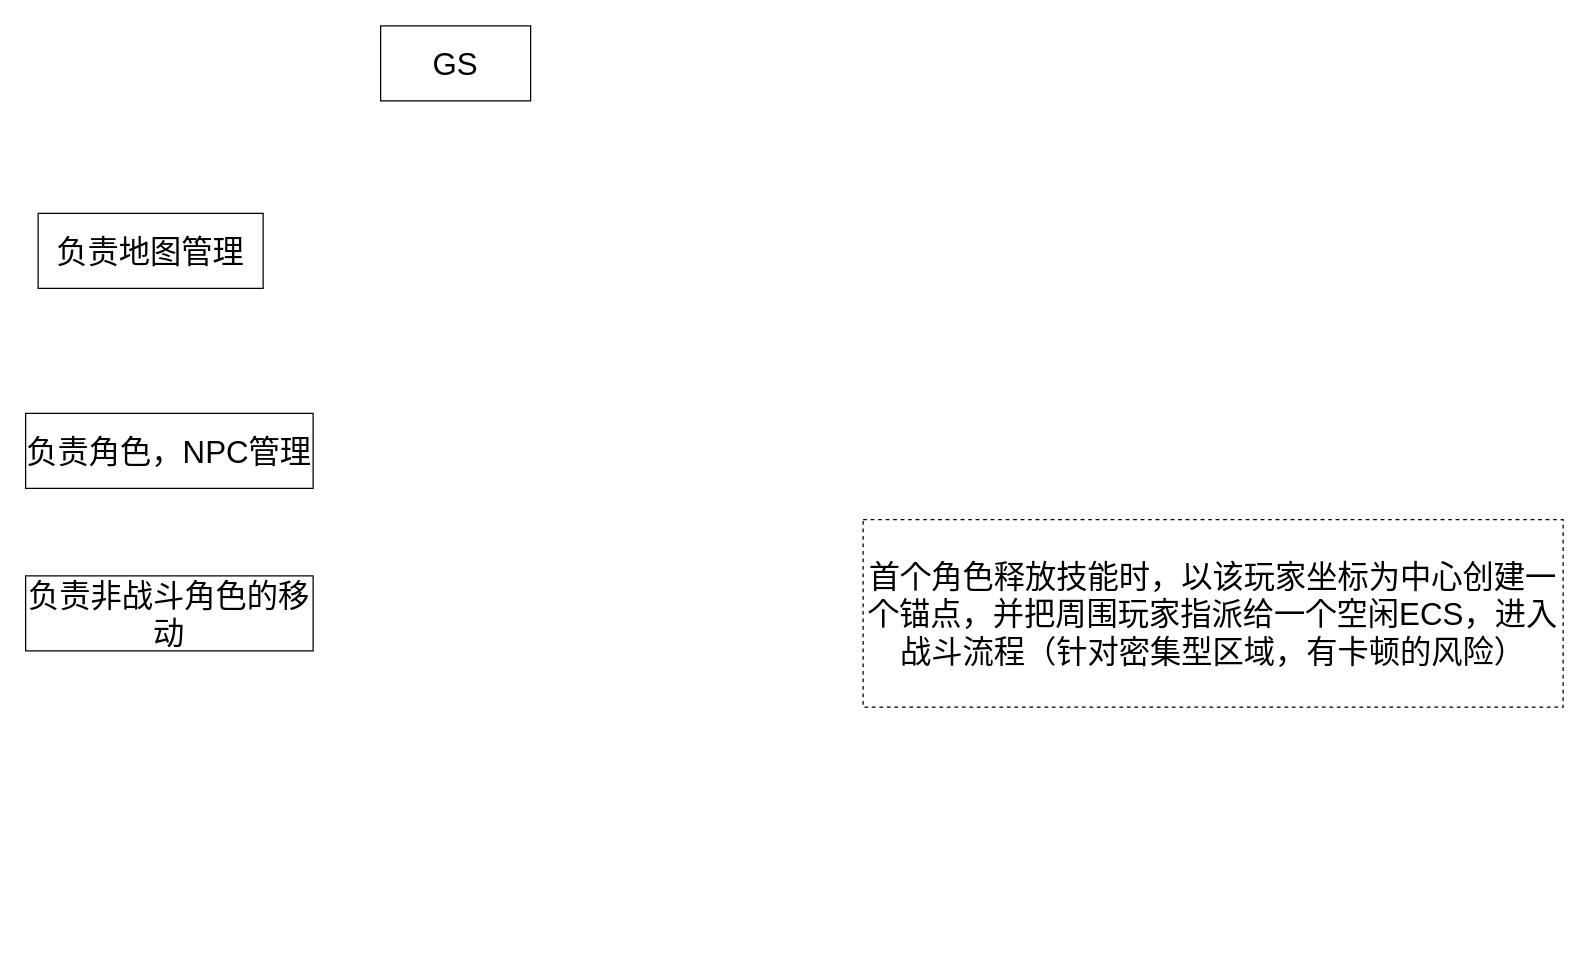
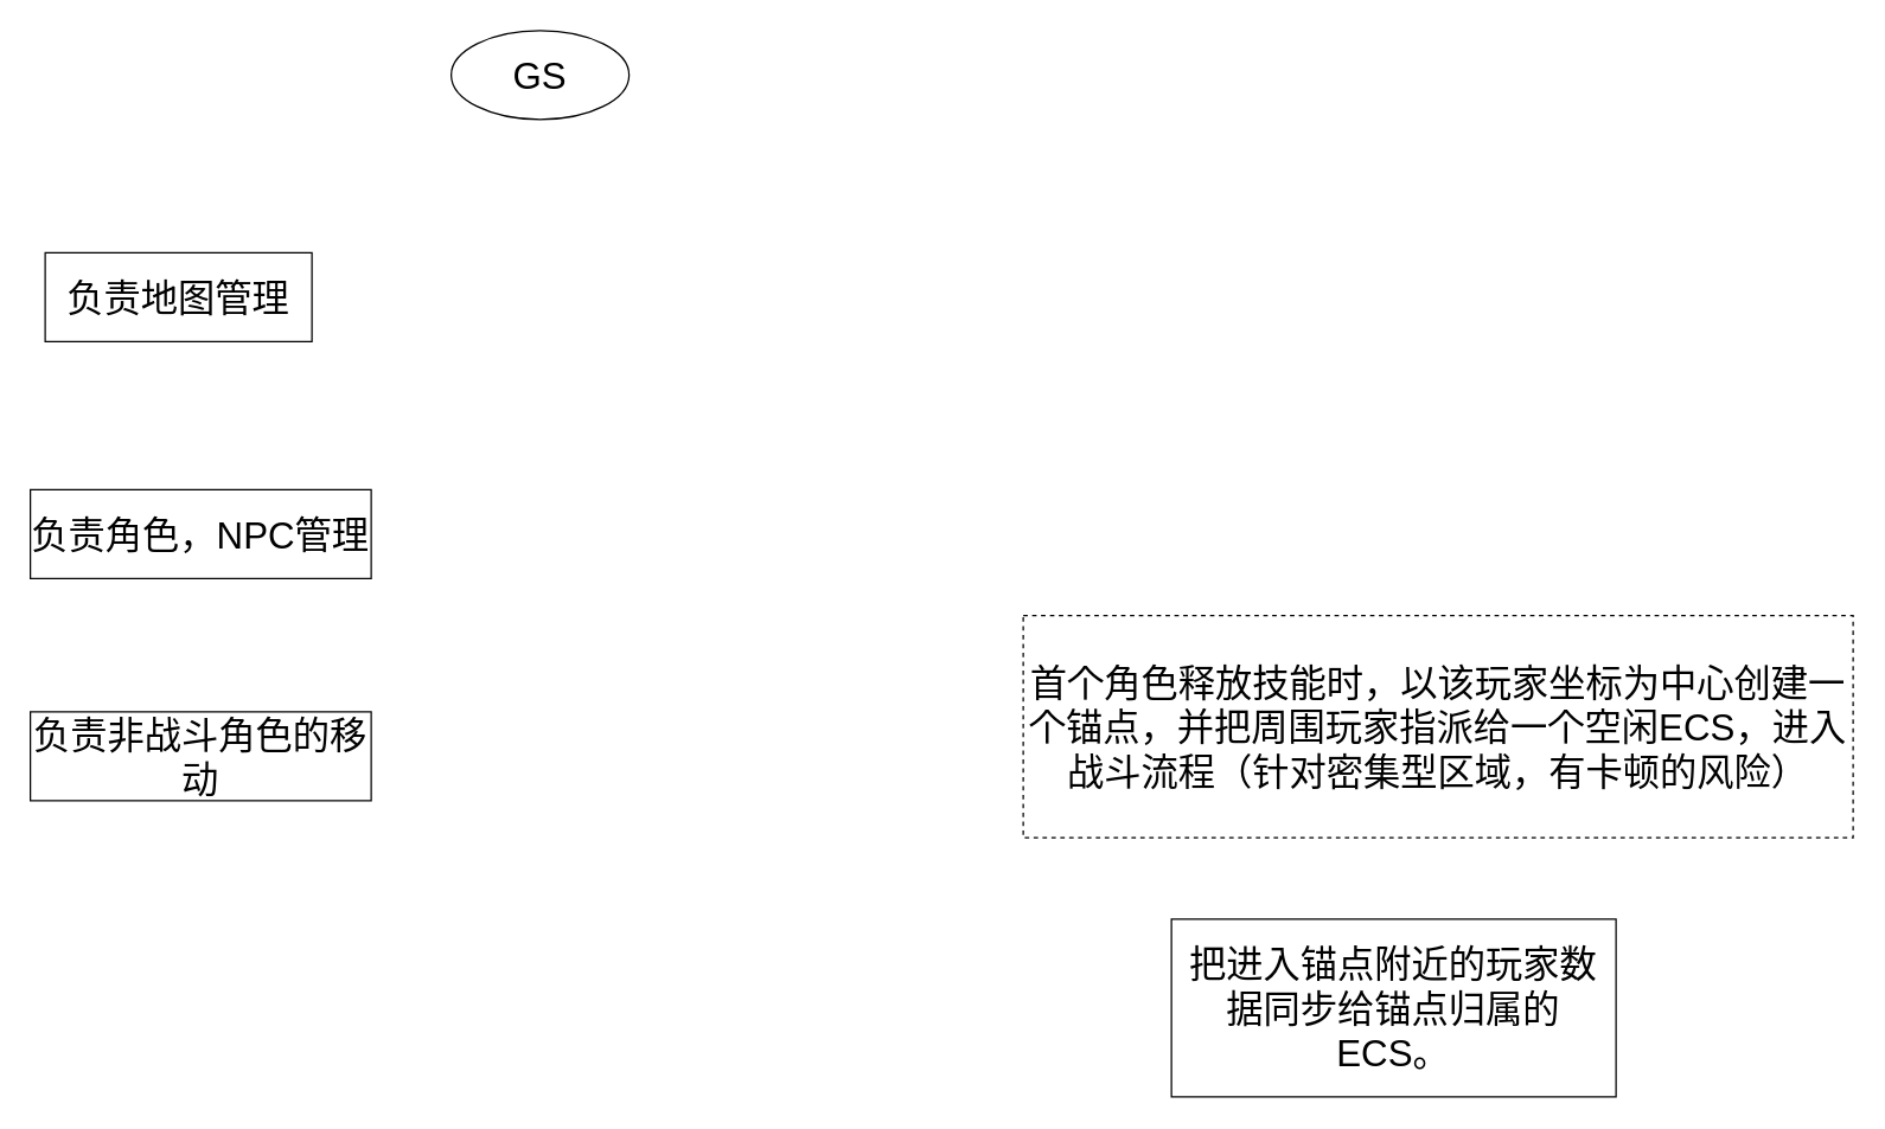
- <mxCell id="2" value="&lt;font style=&quot;font-size: 25px&quot;&gt;GS&lt;/font&gt;" style="rounded=0;whiteSpace=wrap;html=1;" parent="1" vertex="1"><mxGeometry x="304" y="20" width="120" height="60" as="geometry" /></mxCell>
+ <mxCell id="2" value="&lt;font style=&quot;font-size: 25px&quot;&gt;GS&lt;/font&gt;" style="ellipse;whiteSpace=wrap;html=1;" parent="1" vertex="1"><mxGeometry x="304" y="20" width="120" height="60" as="geometry" /></mxCell>
- <mxCell id="5" value="负责非战斗角色的移动" style="rounded=0;whiteSpace=wrap;html=1;fontSize=25;" parent="1" vertex="1"><mxGeometry x="20" y="460" width="230" height="60" as="geometry" /></mxCell>
+ <mxCell id="5" value="负责非战斗角色的移动" style="rounded=0;whiteSpace=wrap;html=1;fontSize=25;" parent="1" vertex="1"><mxGeometry x="20" y="480" width="230" height="60" as="geometry" /></mxCell>
+ <mxCell id="6" value="把进入锚点附近的玩家数据同步给锚点归属的ECS。" style="rounded=0;whiteSpace=wrap;html=1;fontSize=25;" parent="1" vertex="1"><mxGeometry x="790" y="620" width="300" height="120" as="geometry" /></mxCell>
